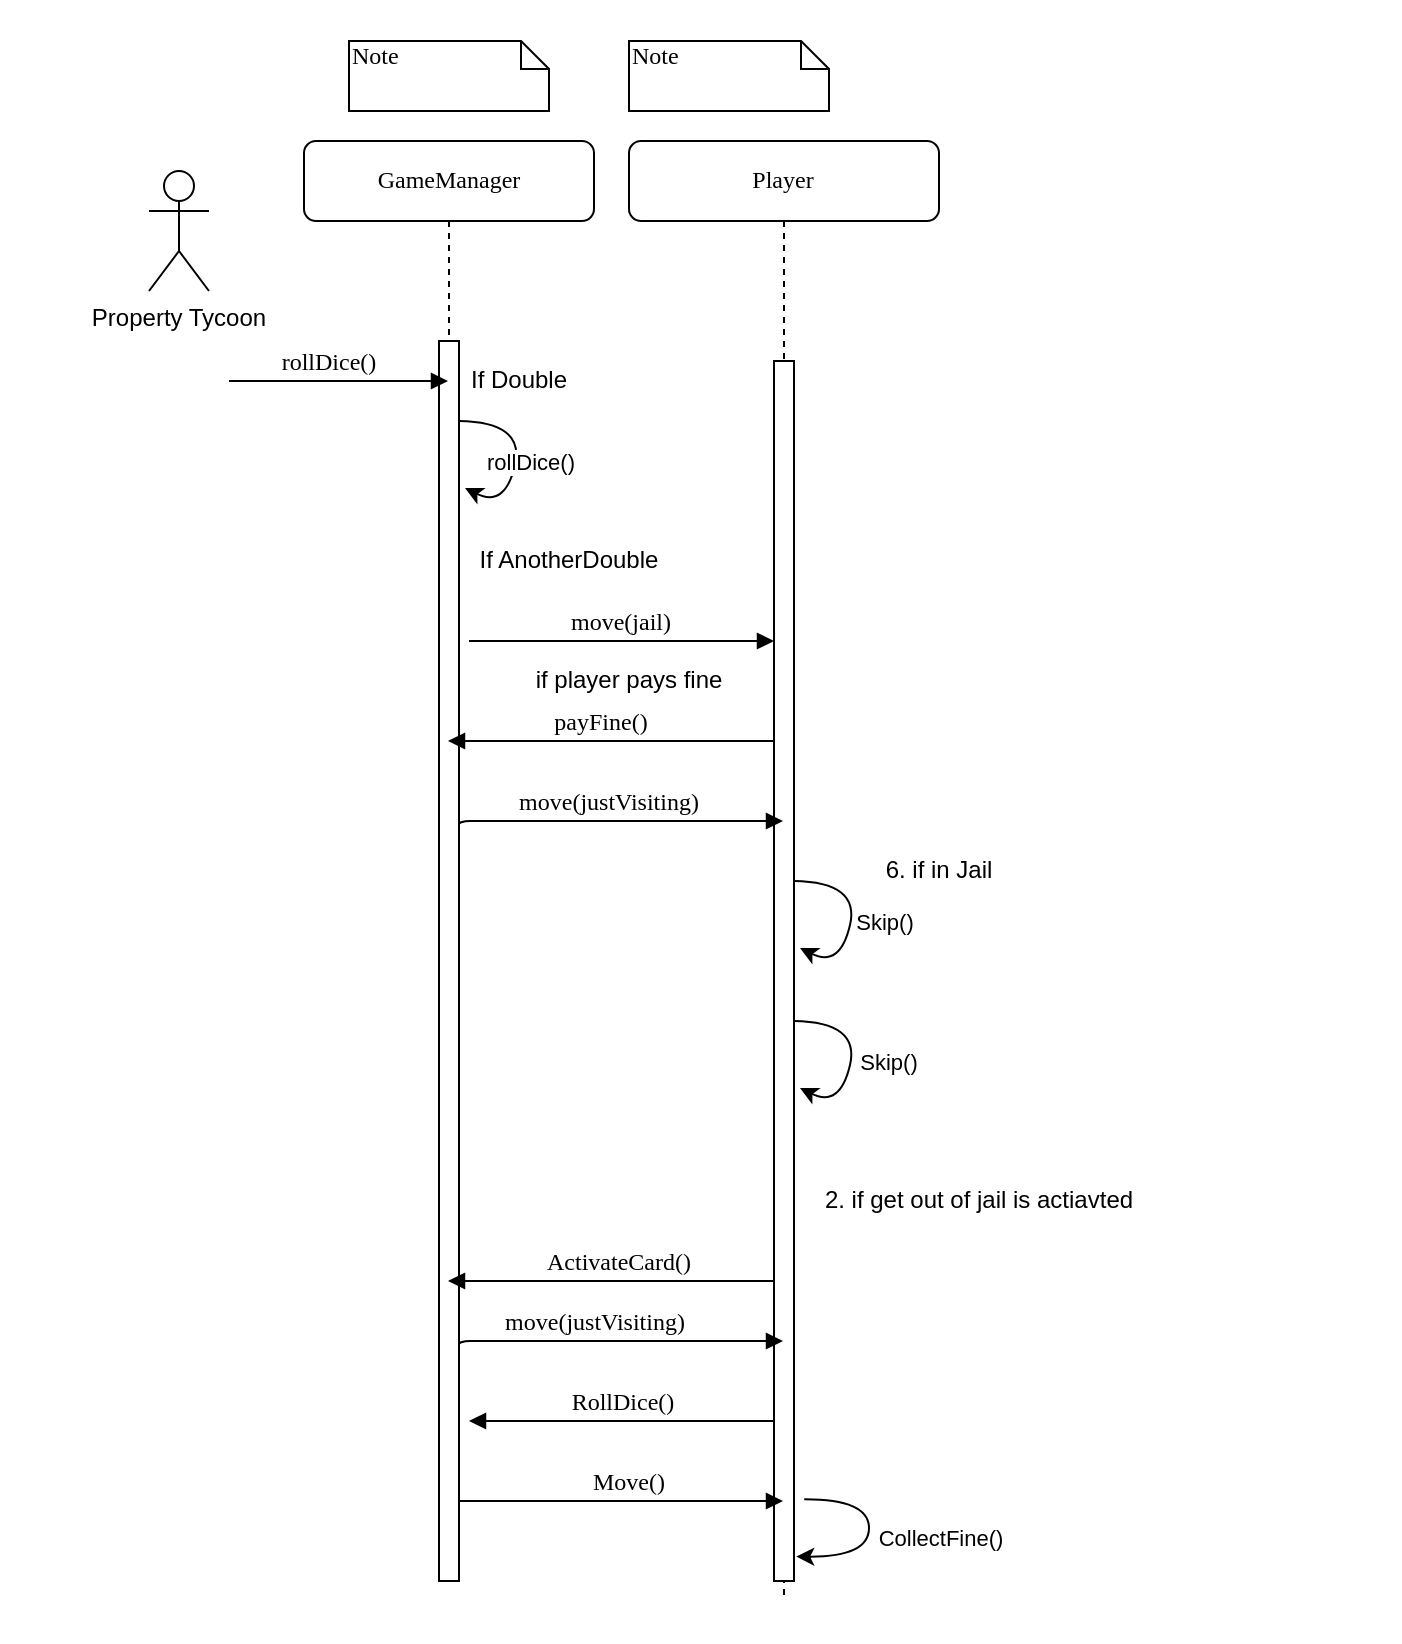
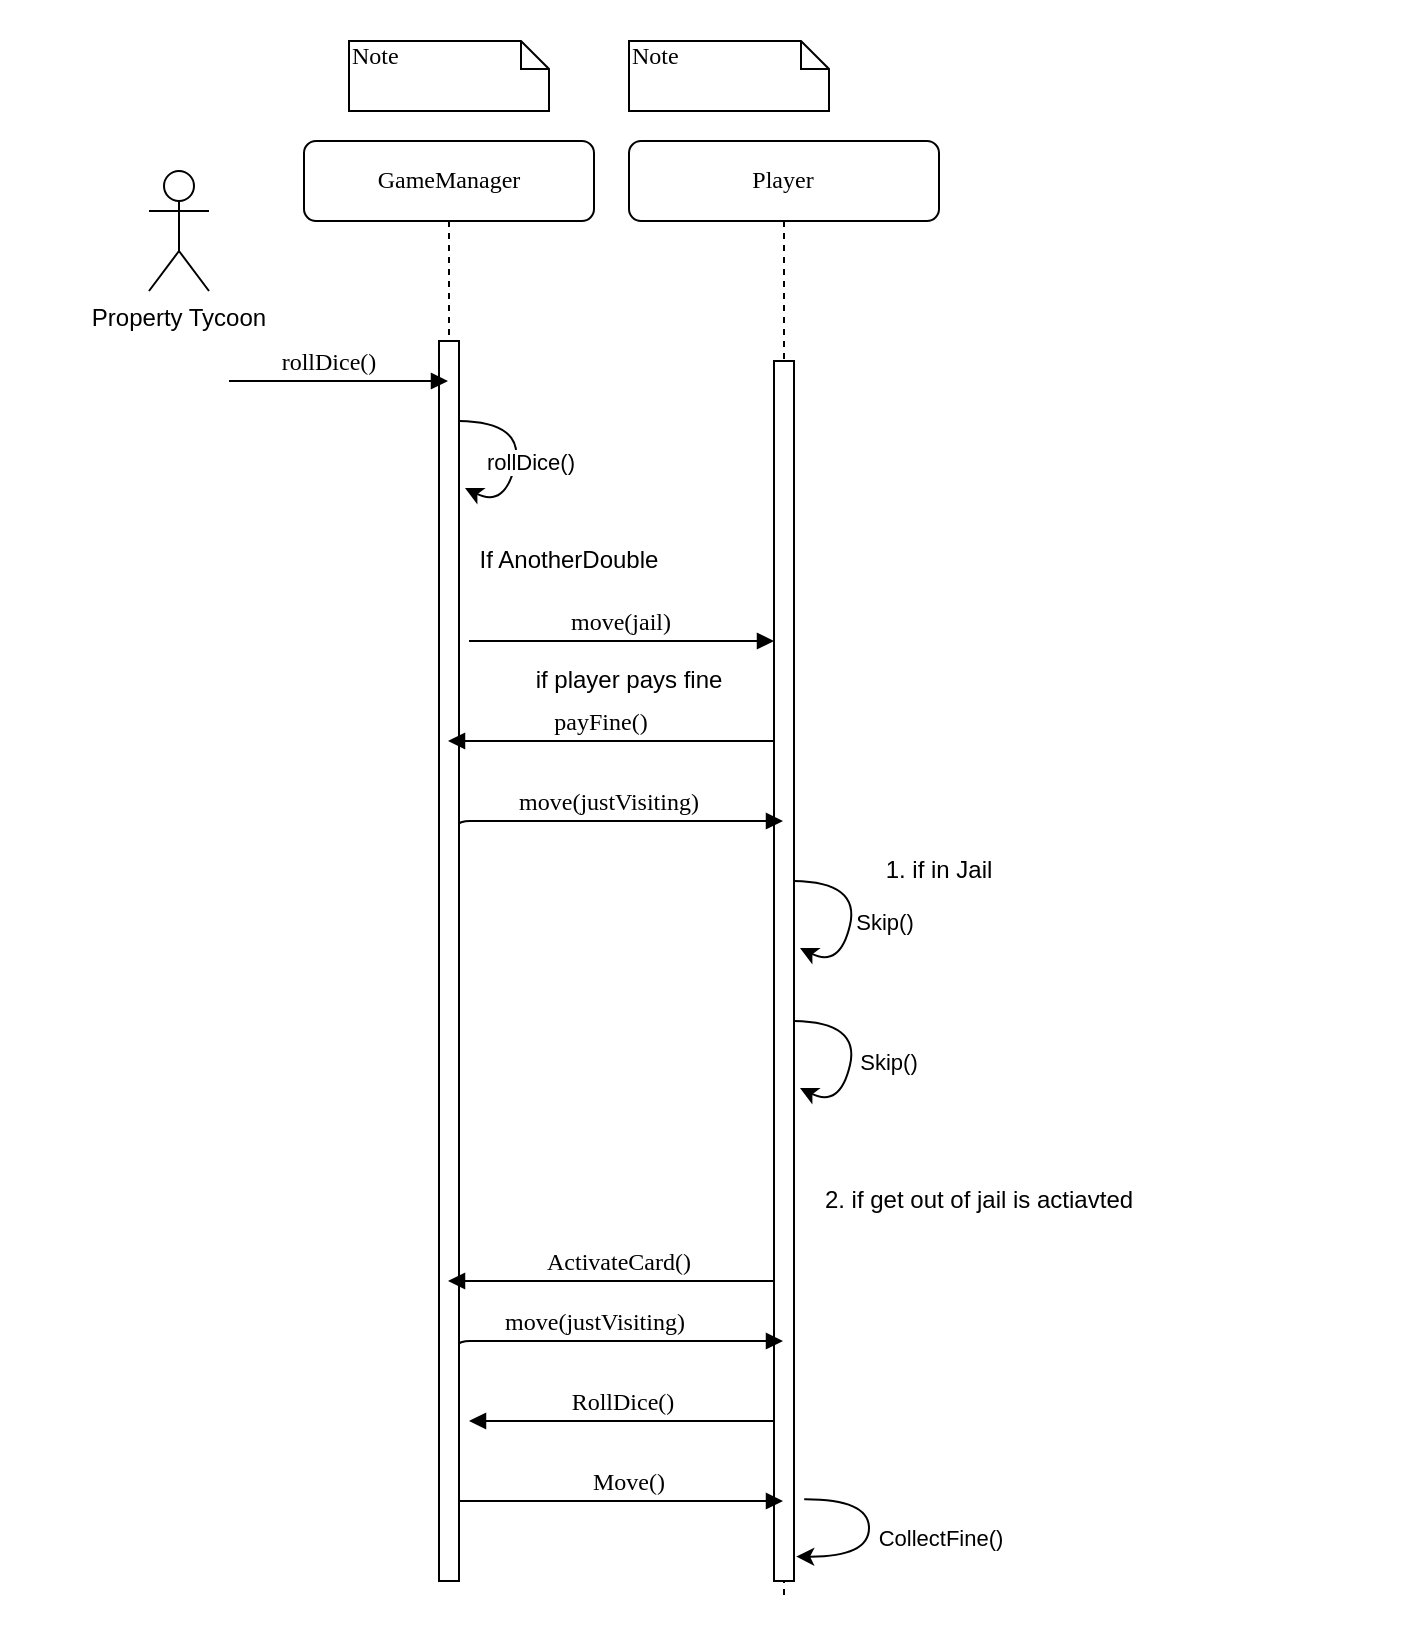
- <mxCell id="17" value="If Double" style="text;html=1;align=center;verticalAlign=middle;resizable=0;points=[];autosize=1;strokeColor=none;fillColor=none;" parent="14" vertex="1"><mxGeometry x="77.5" y="110" width="60" height="20" as="geometry" /></mxCell>
- <mxCell id="28" value="6. if in Jail" style="text;html=1;align=center;verticalAlign=middle;resizable=0;points=[];autosize=1;strokeColor=none;fillColor=none;" parent="1" vertex="1"><mxGeometry x="434" y="425" width="70" height="20" as="geometry" /></mxCell>
+ <mxCell id="28" value="1. if in Jail" style="text;html=1;align=center;verticalAlign=middle;resizable=0;points=[];autosize=1;strokeColor=none;fillColor=none;" parent="1" vertex="1"><mxGeometry x="434" y="425" width="70" height="20" as="geometry" /></mxCell>
